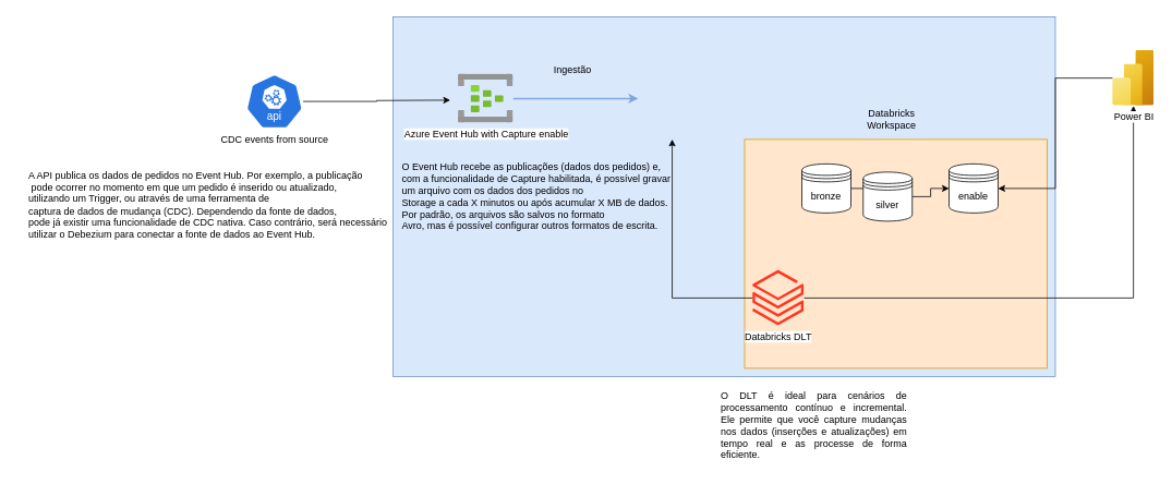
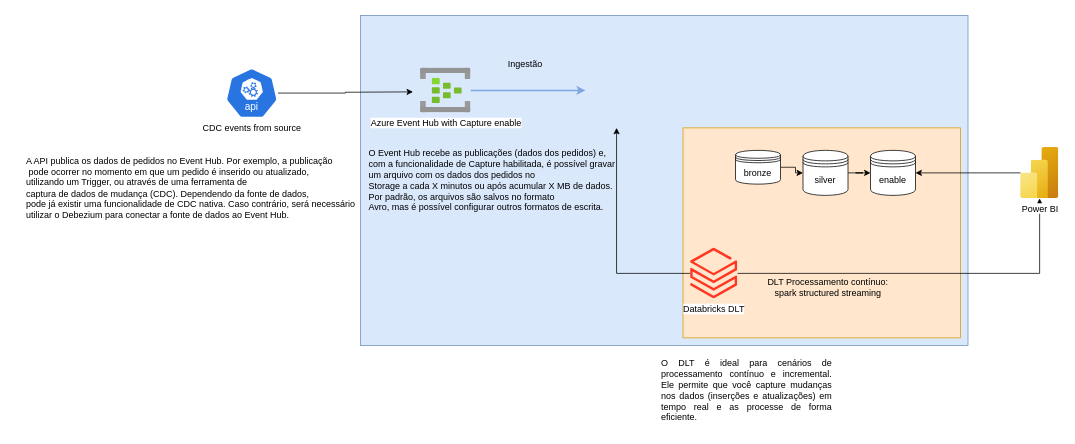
- <mxCell id="16" value="Power BI" style="image;aspect=fixed;html=1;points=[];align=center;fontSize=12;image=img/lib/azure2/analytics/Power_BI_Embedded.svg;" vertex="1" parent="1"><mxGeometry x="1360" y="61" width="51" height="68" as="geometry" /></mxCell>
+ <mxCell id="16" value="Power BI" style="image;aspect=fixed;html=1;points=[];align=center;fontSize=12;image=img/lib/azure2/analytics/Power_BI_Embedded.svg;" vertex="1" parent="1"><mxGeometry x="1360" y="196" width="51" height="68" as="geometry" /></mxCell>
- <mxCell id="20" value="Databricks Workspace" style="text;html=1;align=center;verticalAlign=middle;whiteSpace=wrap;rounded=0;" vertex="1" parent="1"><mxGeometry x="1050" y="130" width="80" height="30" as="geometry" /></mxCell>
- <mxCell id="12" value="bronze" style="shape=datastore;whiteSpace=wrap;html=1;" vertex="1" parent="1"><mxGeometry x="980" y="200" width="60" height="60" as="geometry" /></mxCell>
+ <mxCell id="12" value="bronze" style="shape=datastore;whiteSpace=wrap;html=1;" vertex="1" parent="1"><mxGeometry x="980" y="200" width="60" height="45" as="geometry" /></mxCell>
- <mxCell id="14" value="silver" style="shape=datastore;whiteSpace=wrap;html=1;" vertex="1" parent="1"><mxGeometry x="1055" y="210" width="60" height="60" as="geometry" /></mxCell>
+ <mxCell id="14" value="silver" style="shape=datastore;whiteSpace=wrap;html=1;" vertex="1" parent="1"><mxGeometry x="1070" y="200" width="60" height="60" as="geometry" /></mxCell>
+ <mxCell id="22" value="DLT Processamento contínuo: spark structured streaming" style="text;html=1;align=center;verticalAlign=middle;whiteSpace=wrap;rounded=0;" vertex="1" parent="1"><mxGeometry x="1010" y="368" width="187.2" height="30" as="geometry" /></mxCell>
